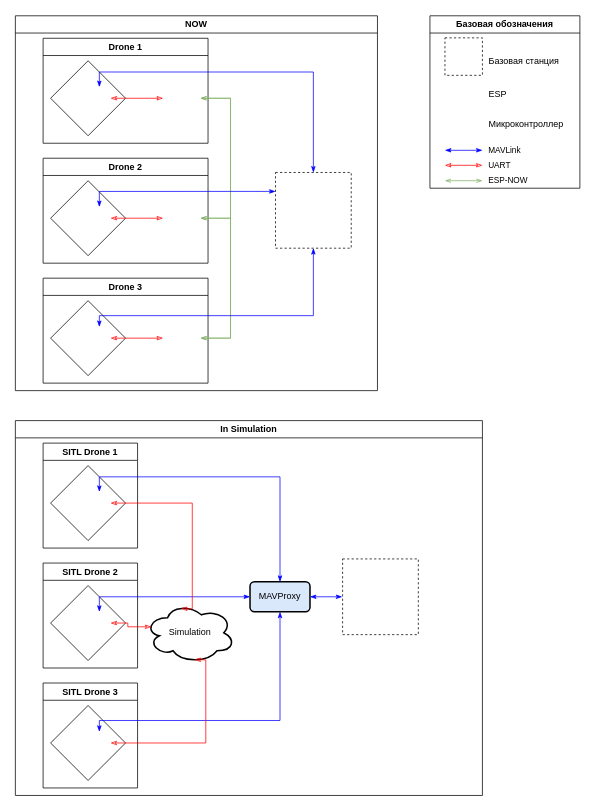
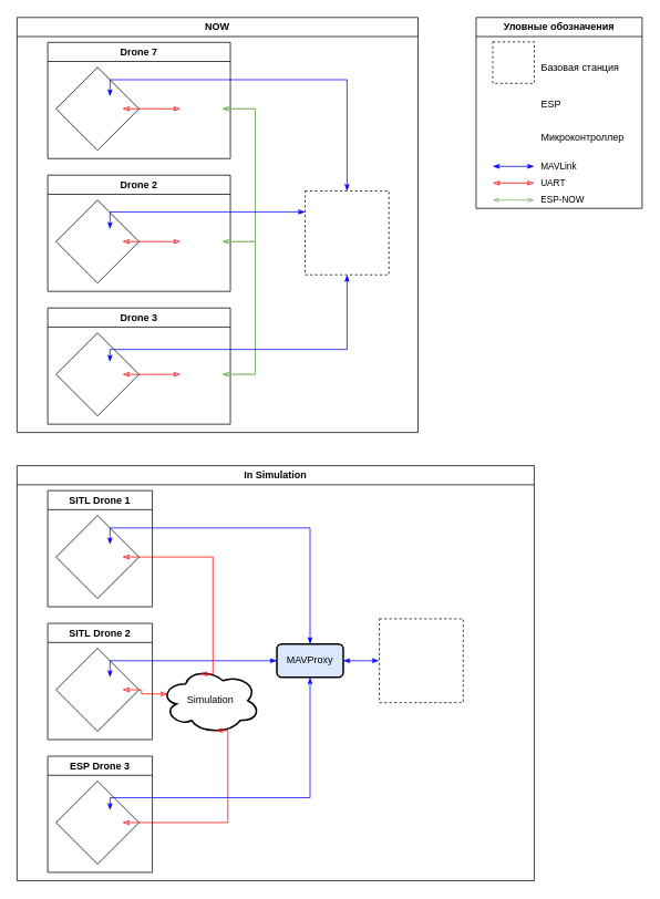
- <mxCell id="23" value="Базовая обозначения" style="swimlane;whiteSpace=wrap;html=1;" parent="1" vertex="1"><mxGeometry x="573" y="20" width="200" height="230" as="geometry" /></mxCell>
+ <mxCell id="23" value="Уловные обозначения" style="swimlane;whiteSpace=wrap;html=1;" parent="1" vertex="1"><mxGeometry x="573" y="20" width="200" height="230" as="geometry" /></mxCell>
- <mxCell id="7" value="Drone 1" style="swimlane;whiteSpace=wrap;html=1;" parent="1" vertex="1"><mxGeometry x="57" y="50" width="220" height="140" as="geometry"><mxRectangle x="140" y="230" width="140" height="30" as="alternateBounds" /></mxGeometry></mxCell>
+ <mxCell id="7" value="Drone 7" style="swimlane;whiteSpace=wrap;html=1;" parent="1" vertex="1"><mxGeometry x="57" y="50" width="220" height="140" as="geometry"><mxRectangle x="140" y="230" width="140" height="30" as="alternateBounds" /></mxGeometry></mxCell>
- <mxCell id="36" value="SITL&amp;nbsp;Drone 3" style="swimlane;whiteSpace=wrap;html=1;" parent="1" vertex="1"><mxGeometry x="57" y="910" width="126" height="140" as="geometry"><mxRectangle x="140" y="230" width="140" height="30" as="alternateBounds" /></mxGeometry></mxCell>
+ <mxCell id="36" value="ESP&amp;nbsp;Drone 3" style="swimlane;whiteSpace=wrap;html=1;" parent="1" vertex="1"><mxGeometry x="57" y="910" width="126" height="140" as="geometry"><mxRectangle x="140" y="230" width="140" height="30" as="alternateBounds" /></mxGeometry></mxCell>
